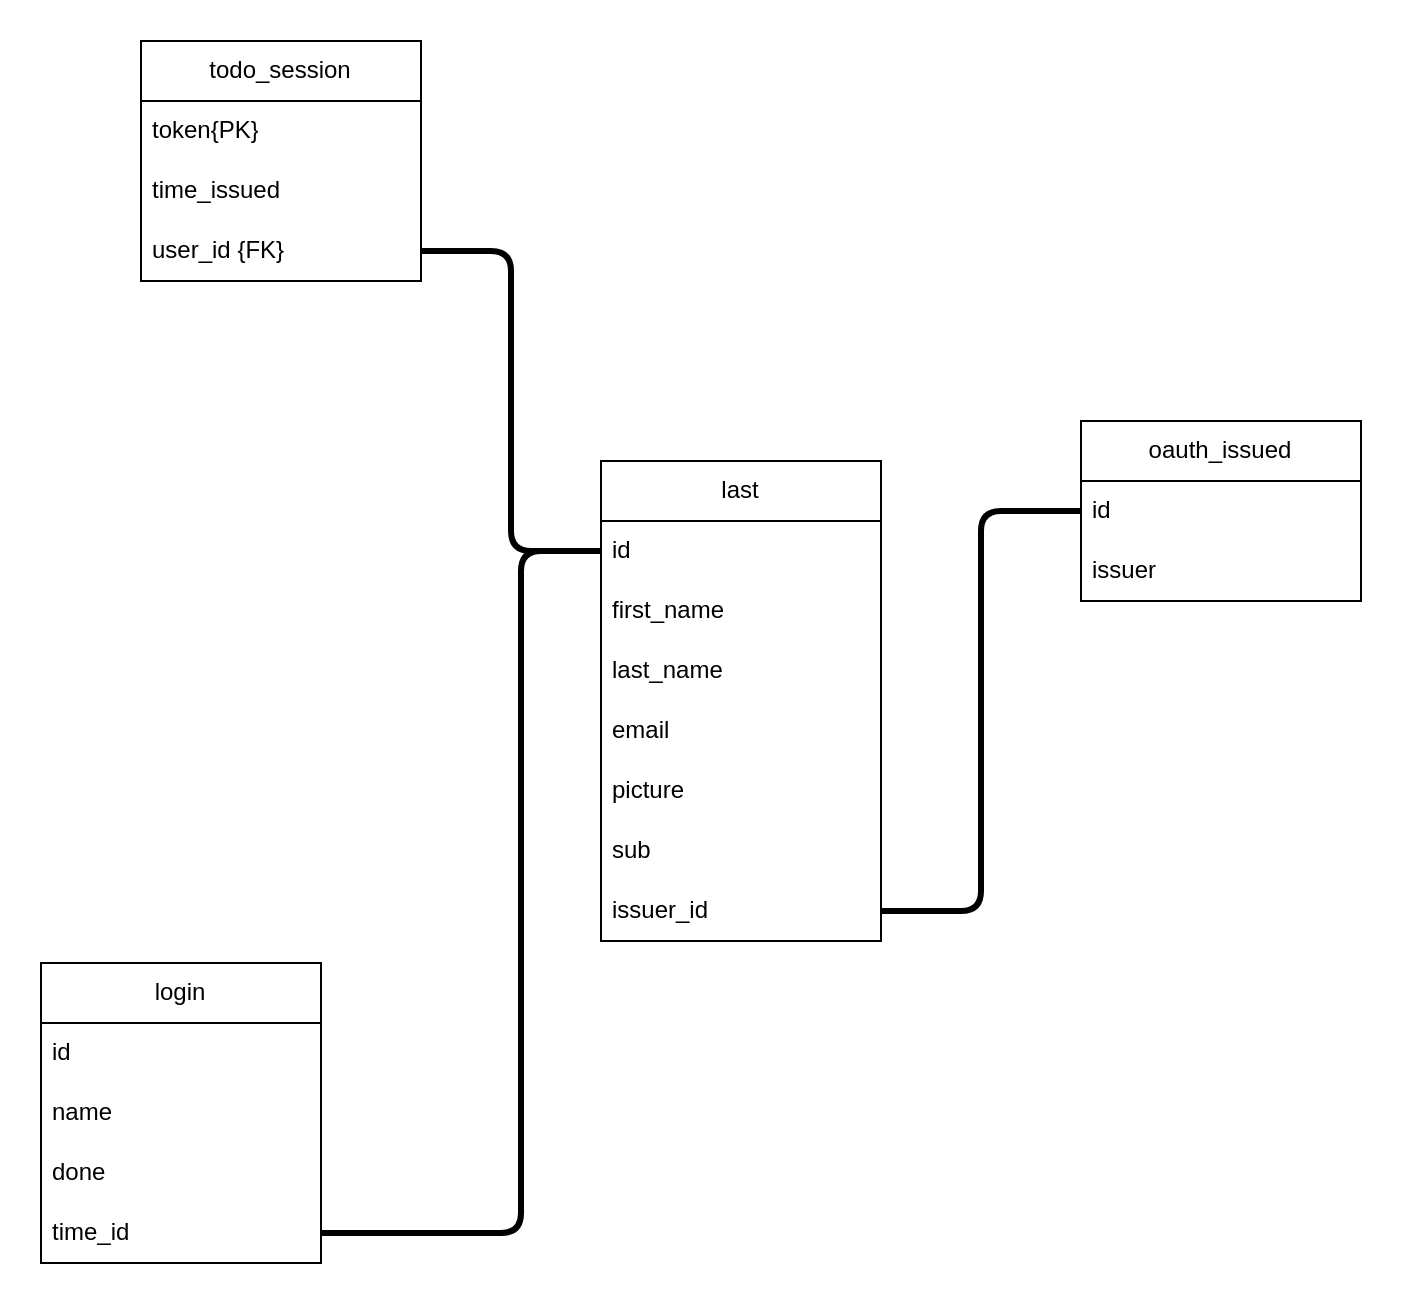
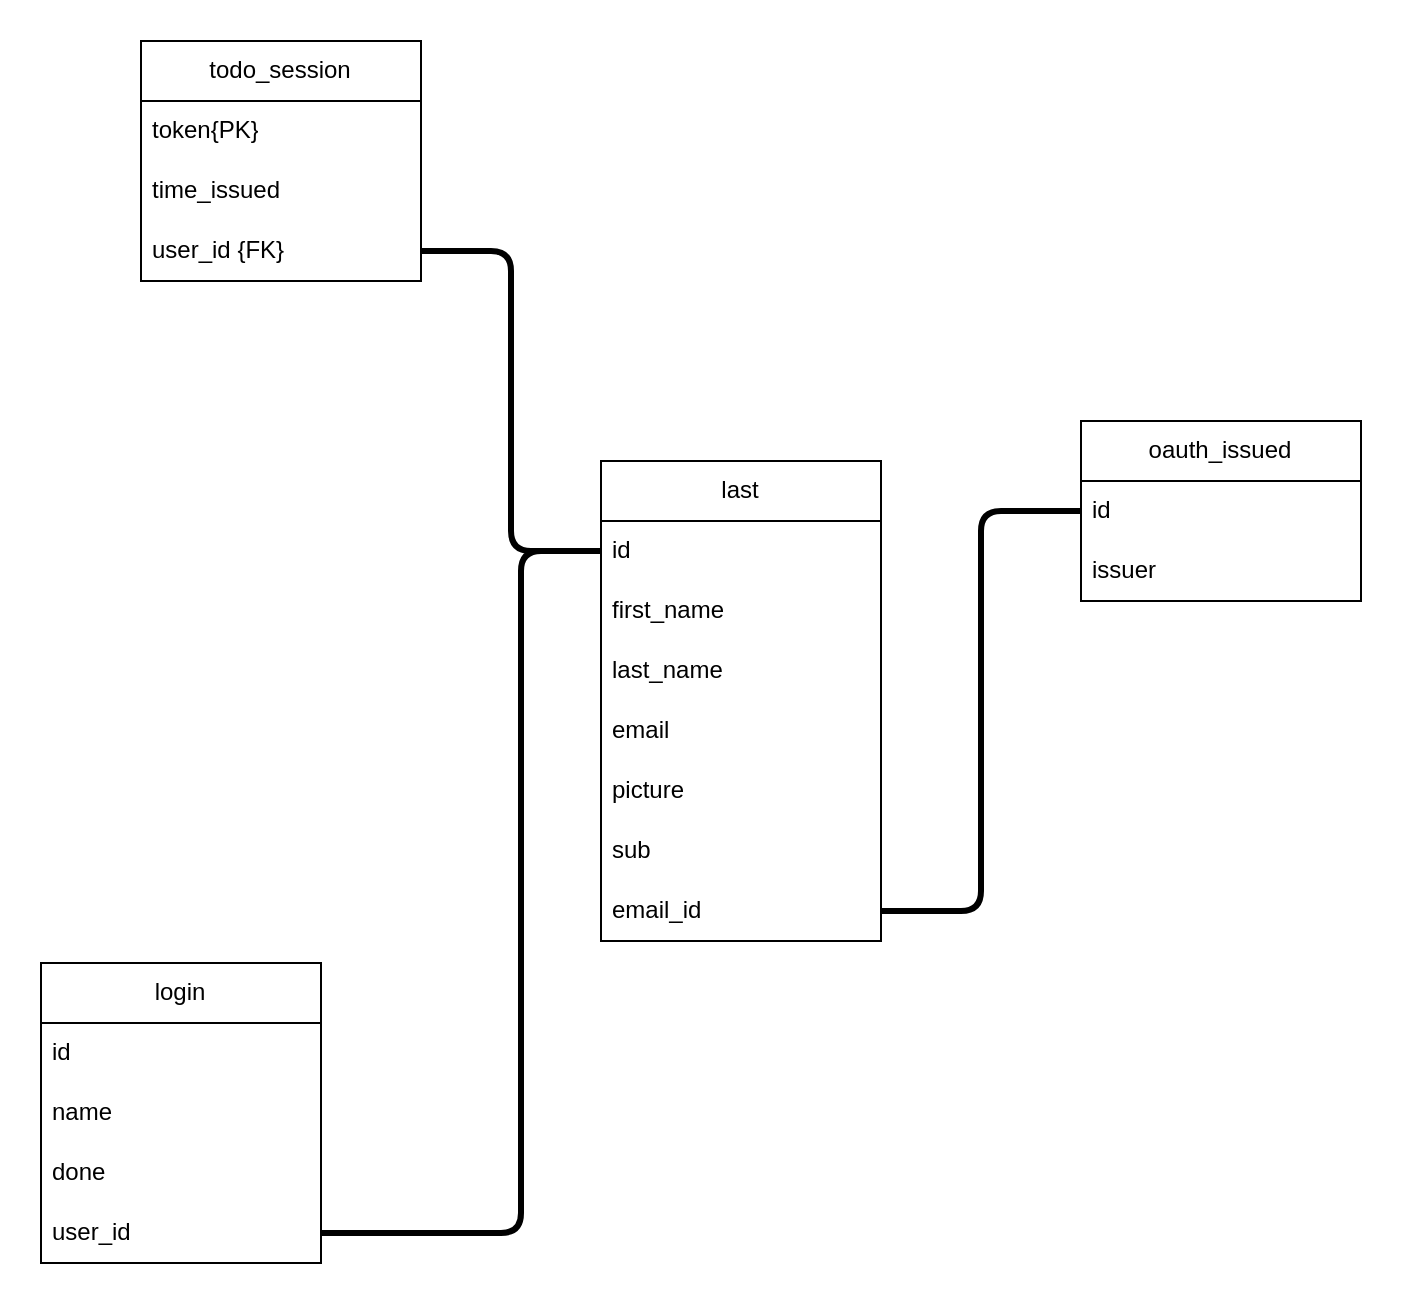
- <mxCell id="9" value="issuer_id" style="text;strokeColor=none;fillColor=none;align=left;verticalAlign=middle;spacingLeft=4;spacingRight=4;overflow=hidden;points=[[0,0.5],[1,0.5]];portConstraint=eastwest;rotatable=0;whiteSpace=wrap;html=1;" parent="2" vertex="1"><mxGeometry y="210" width="140" height="30" as="geometry" /></mxCell>
+ <mxCell id="9" value="email_id" style="text;strokeColor=none;fillColor=none;align=left;verticalAlign=middle;spacingLeft=4;spacingRight=4;overflow=hidden;points=[[0,0.5],[1,0.5]];portConstraint=eastwest;rotatable=0;whiteSpace=wrap;html=1;" parent="2" vertex="1"><mxGeometry y="210" width="140" height="30" as="geometry" /></mxCell>
- <mxCell id="23" value="time_id" style="text;strokeColor=none;fillColor=none;align=left;verticalAlign=middle;spacingLeft=4;spacingRight=4;overflow=hidden;points=[[0,0.5],[1,0.5]];portConstraint=eastwest;rotatable=0;whiteSpace=wrap;html=1;" parent="19" vertex="1"><mxGeometry y="120" width="140" height="30" as="geometry" /></mxCell>
+ <mxCell id="23" value="user_id" style="text;strokeColor=none;fillColor=none;align=left;verticalAlign=middle;spacingLeft=4;spacingRight=4;overflow=hidden;points=[[0,0.5],[1,0.5]];portConstraint=eastwest;rotatable=0;whiteSpace=wrap;html=1;" parent="19" vertex="1"><mxGeometry y="120" width="140" height="30" as="geometry" /></mxCell>
